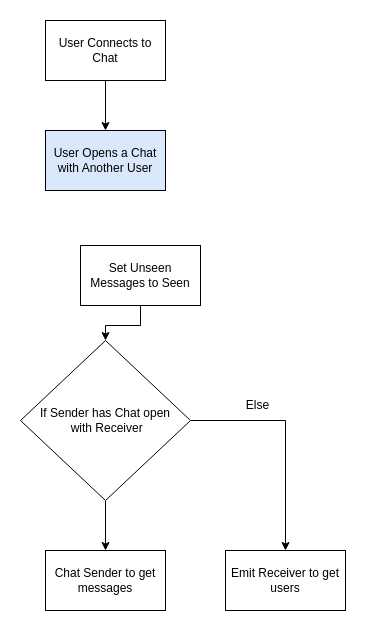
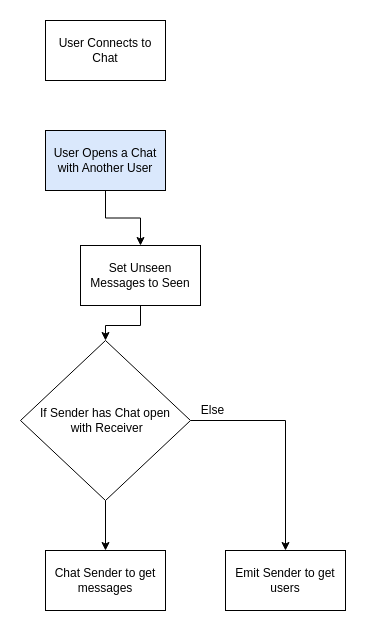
- <mxCell id="2" style="edgeStyle=orthogonalEdgeStyle;rounded=0;orthogonalLoop=1;jettySize=auto;html=1;exitX=0.5;exitY=1;exitDx=0;exitDy=0;entryX=0.5;entryY=0;entryDx=0;entryDy=0;" parent="1" source="3" target="5" edge="1"><mxGeometry relative="1" as="geometry" /></mxCell>
+ <mxCell id="4" style="edgeStyle=orthogonalEdgeStyle;rounded=0;orthogonalLoop=1;jettySize=auto;html=1;exitX=0.5;exitY=1;exitDx=0;exitDy=0;entryX=0.5;entryY=0;entryDx=0;entryDy=0;" parent="1" source="5" target="7" edge="1"><mxGeometry relative="1" as="geometry" /></mxCell>
- <mxCell id="13" value="Else" style="text;html=1;strokeColor=none;fillColor=none;align=center;verticalAlign=middle;whiteSpace=wrap;rounded=0;" vertex="1" parent="1"><mxGeometry x="235" y="395" width="45" height="20" as="geometry" /></mxCell>
+ <mxCell id="13" value="Else" style="text;html=1;strokeColor=none;fillColor=none;align=center;verticalAlign=middle;whiteSpace=wrap;rounded=0;" vertex="1" parent="1"><mxGeometry x="190" y="400" width="45" height="20" as="geometry" /></mxCell>
- <mxCell id="12" value="Emit Receiver to get users" style="rounded=0;whiteSpace=wrap;html=1;" vertex="1" parent="1"><mxGeometry x="225" y="550" width="120" height="60" as="geometry" /></mxCell>
+ <mxCell id="12" value="Emit Sender to get users" style="rounded=0;whiteSpace=wrap;html=1;" vertex="1" parent="1"><mxGeometry x="225" y="550" width="120" height="60" as="geometry" /></mxCell>
